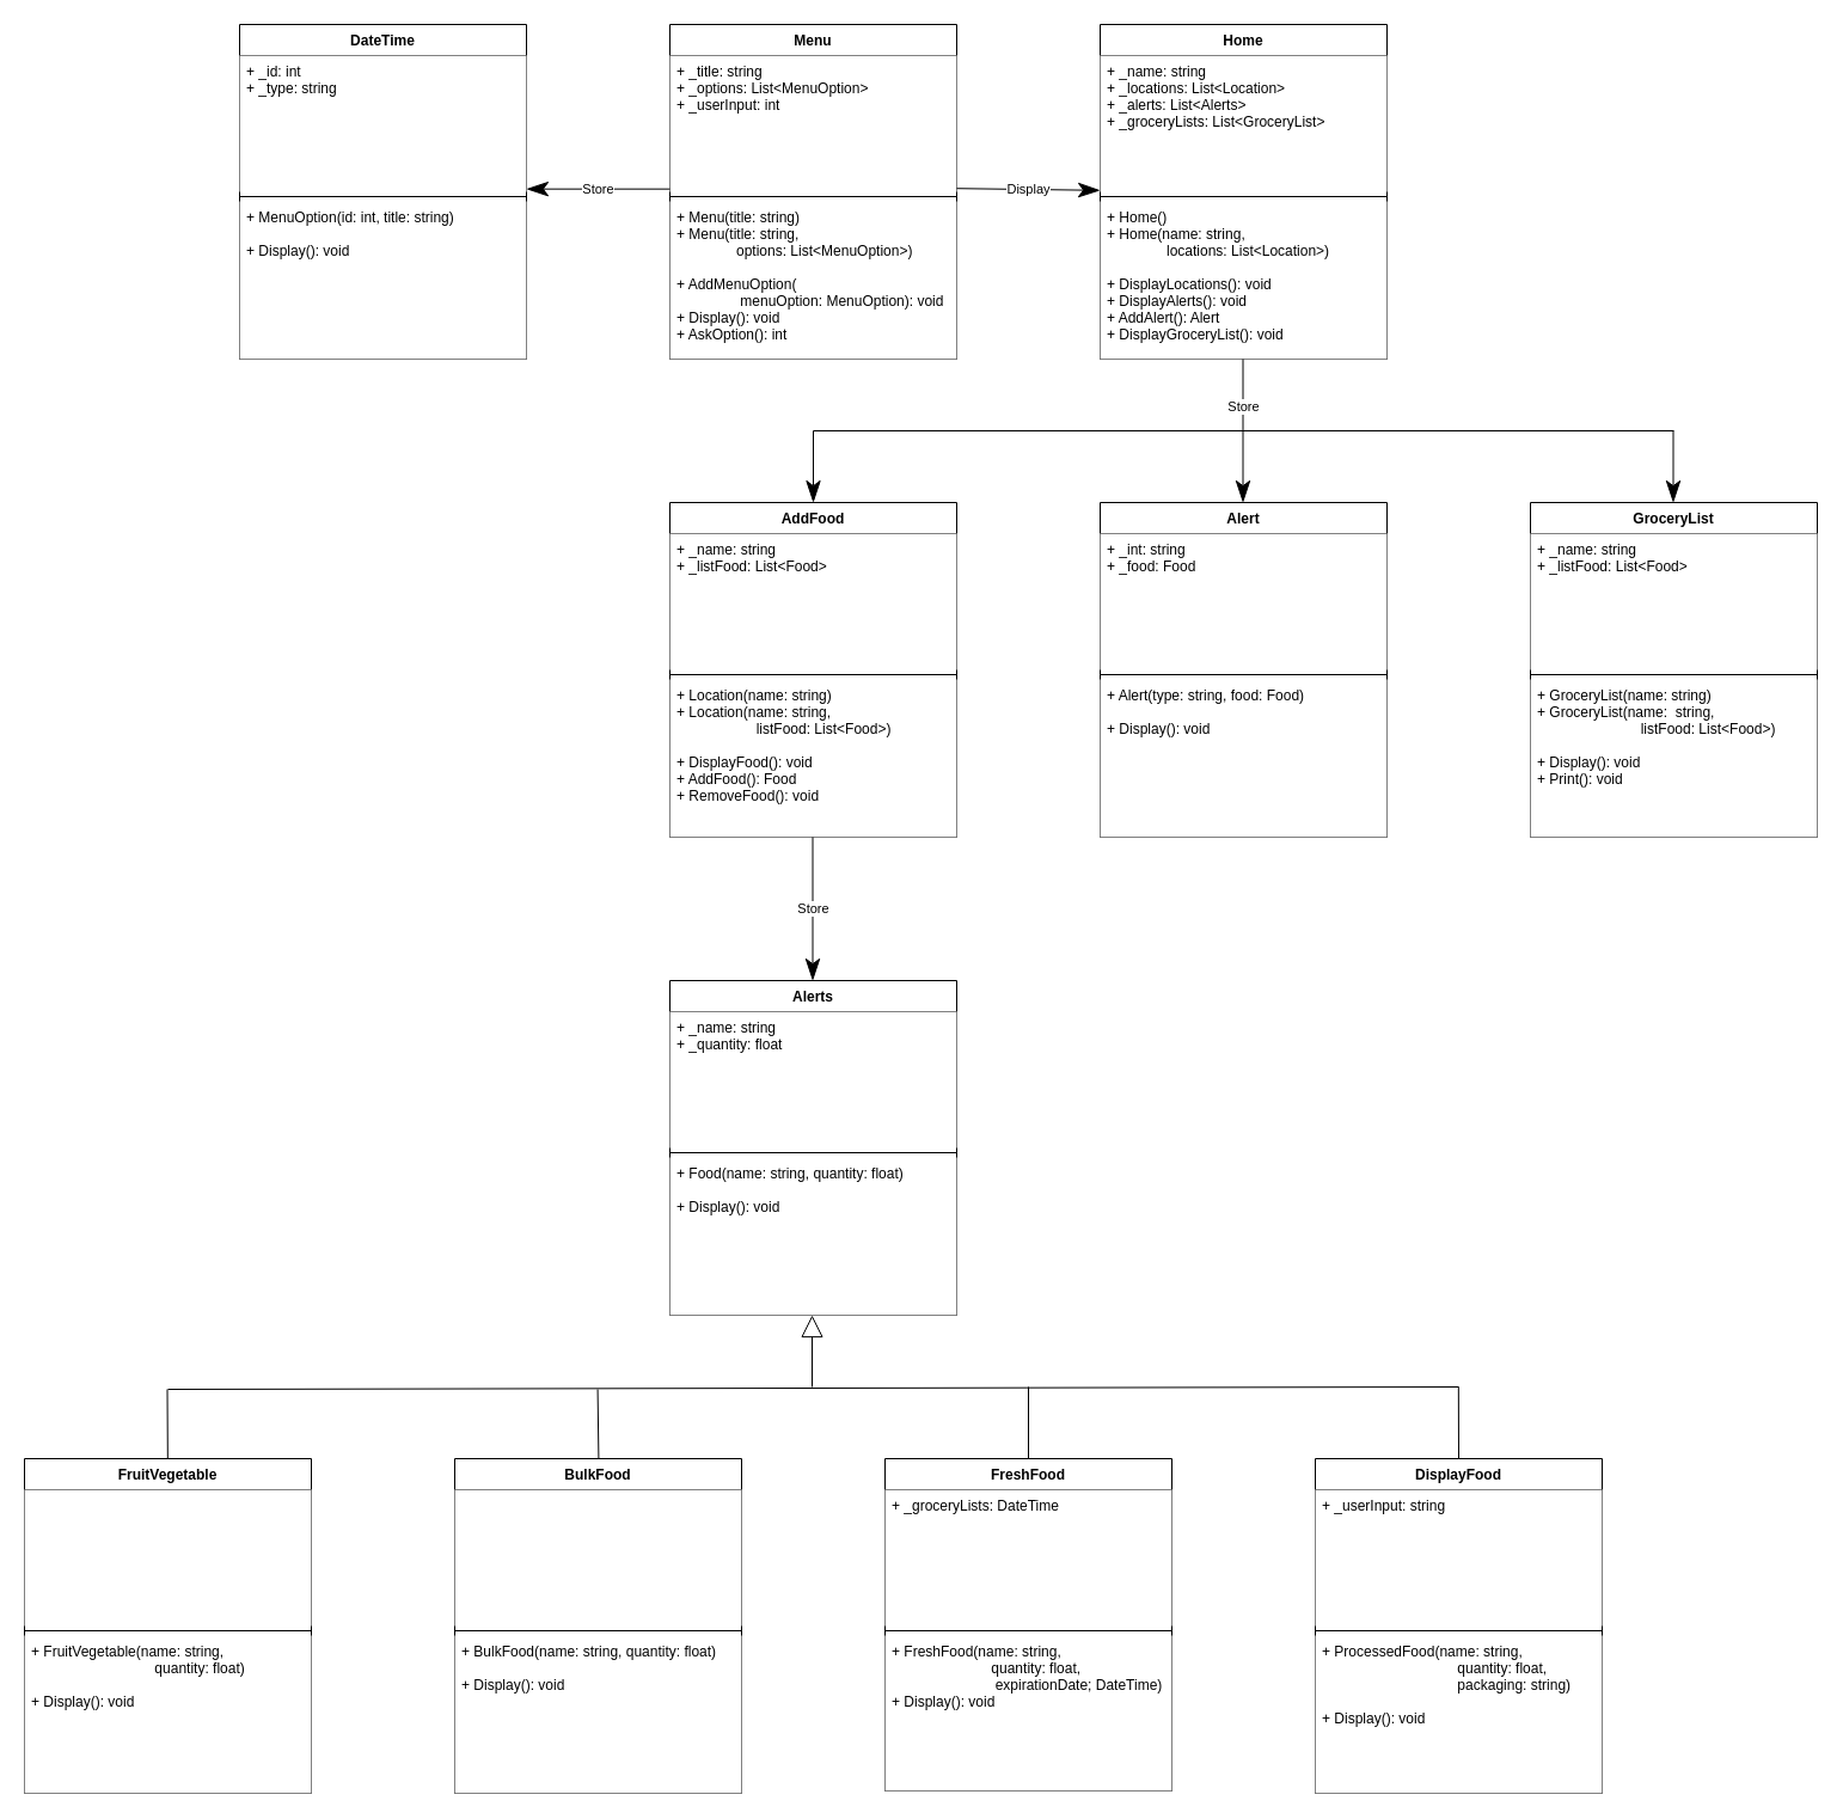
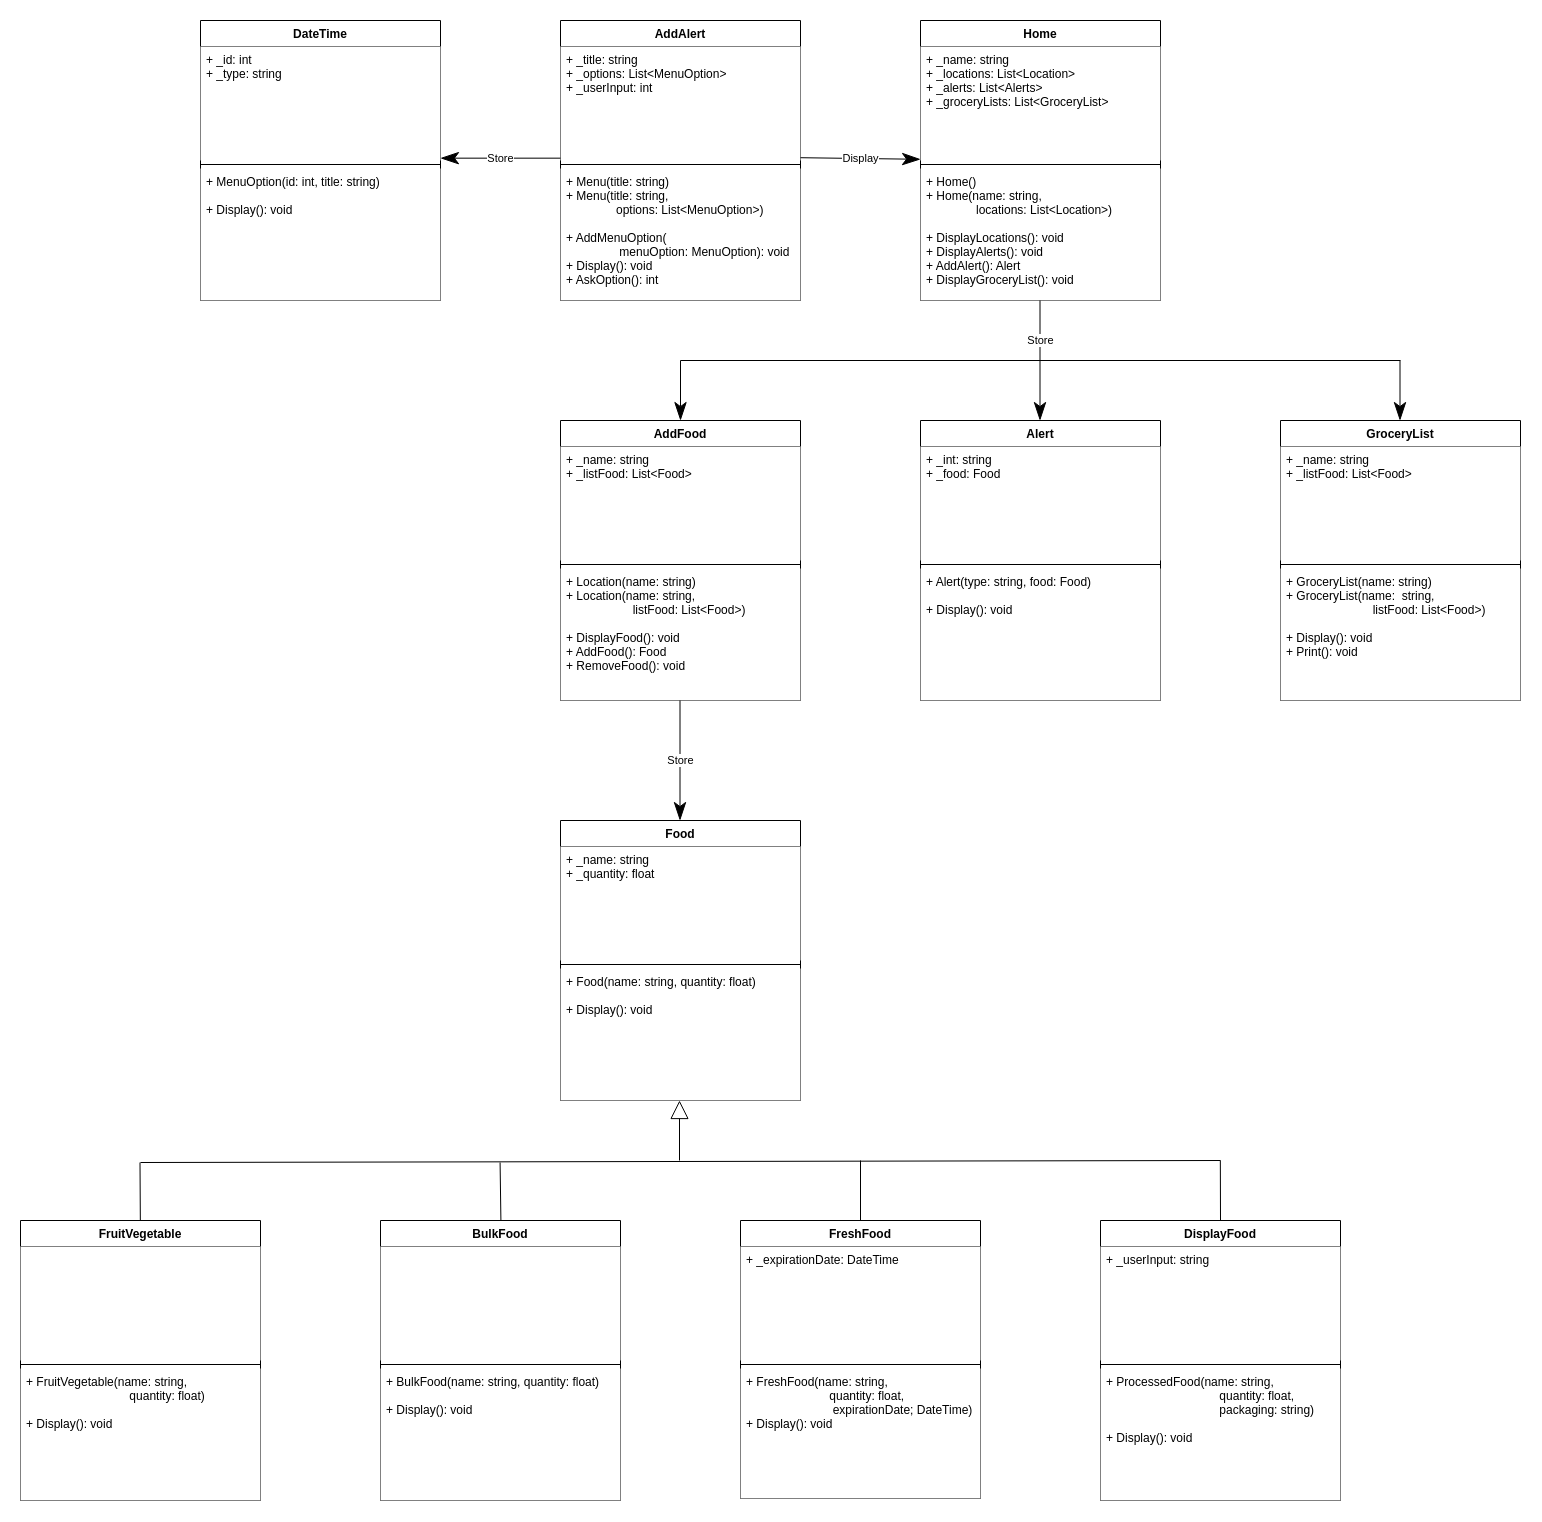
- <mxCell id="2" value="Menu" style="swimlane;fontStyle=1;align=center;verticalAlign=top;childLayout=stackLayout;horizontal=1;startSize=26;horizontalStack=0;resizeParent=1;resizeParentMax=0;resizeLast=0;collapsible=1;marginBottom=0;" parent="1" vertex="1"><mxGeometry x="560" y="20" width="240" height="280" as="geometry"><mxRectangle x="40" y="40" width="70" height="30" as="alternateBounds" /></mxGeometry></mxCell>
+ <mxCell id="2" value="AddAlert" style="swimlane;fontStyle=1;align=center;verticalAlign=top;childLayout=stackLayout;horizontal=1;startSize=26;horizontalStack=0;resizeParent=1;resizeParentMax=0;resizeLast=0;collapsible=1;marginBottom=0;" parent="1" vertex="1"><mxGeometry x="560" y="20" width="240" height="280" as="geometry"><mxRectangle x="40" y="40" width="70" height="30" as="alternateBounds" /></mxGeometry></mxCell>
- <mxCell id="19" value="Alerts" style="swimlane;fontStyle=1;align=center;verticalAlign=top;childLayout=stackLayout;horizontal=1;startSize=26;horizontalStack=0;resizeParent=1;resizeParentMax=0;resizeLast=0;collapsible=1;marginBottom=0;" parent="1" vertex="1"><mxGeometry x="560" y="820" width="240" height="280" as="geometry" /></mxCell>
+ <mxCell id="19" value="Food" style="swimlane;fontStyle=1;align=center;verticalAlign=top;childLayout=stackLayout;horizontal=1;startSize=26;horizontalStack=0;resizeParent=1;resizeParentMax=0;resizeLast=0;collapsible=1;marginBottom=0;" parent="1" vertex="1"><mxGeometry x="560" y="820" width="240" height="280" as="geometry" /></mxCell>
- <mxCell id="28" value="+ _groceryLists: DateTime" style="text;strokeColor=none;fillColor=default;align=left;verticalAlign=top;spacingLeft=4;spacingRight=4;overflow=hidden;rotatable=0;points=[[0,0.5],[1,0.5]];portConstraint=eastwest;" parent="27" vertex="1"><mxGeometry y="26" width="240" height="114" as="geometry" /></mxCell>
+ <mxCell id="28" value="+ _expirationDate: DateTime" style="text;strokeColor=none;fillColor=default;align=left;verticalAlign=top;spacingLeft=4;spacingRight=4;overflow=hidden;rotatable=0;points=[[0,0.5],[1,0.5]];portConstraint=eastwest;" parent="27" vertex="1"><mxGeometry y="26" width="240" height="114" as="geometry" /></mxCell>
